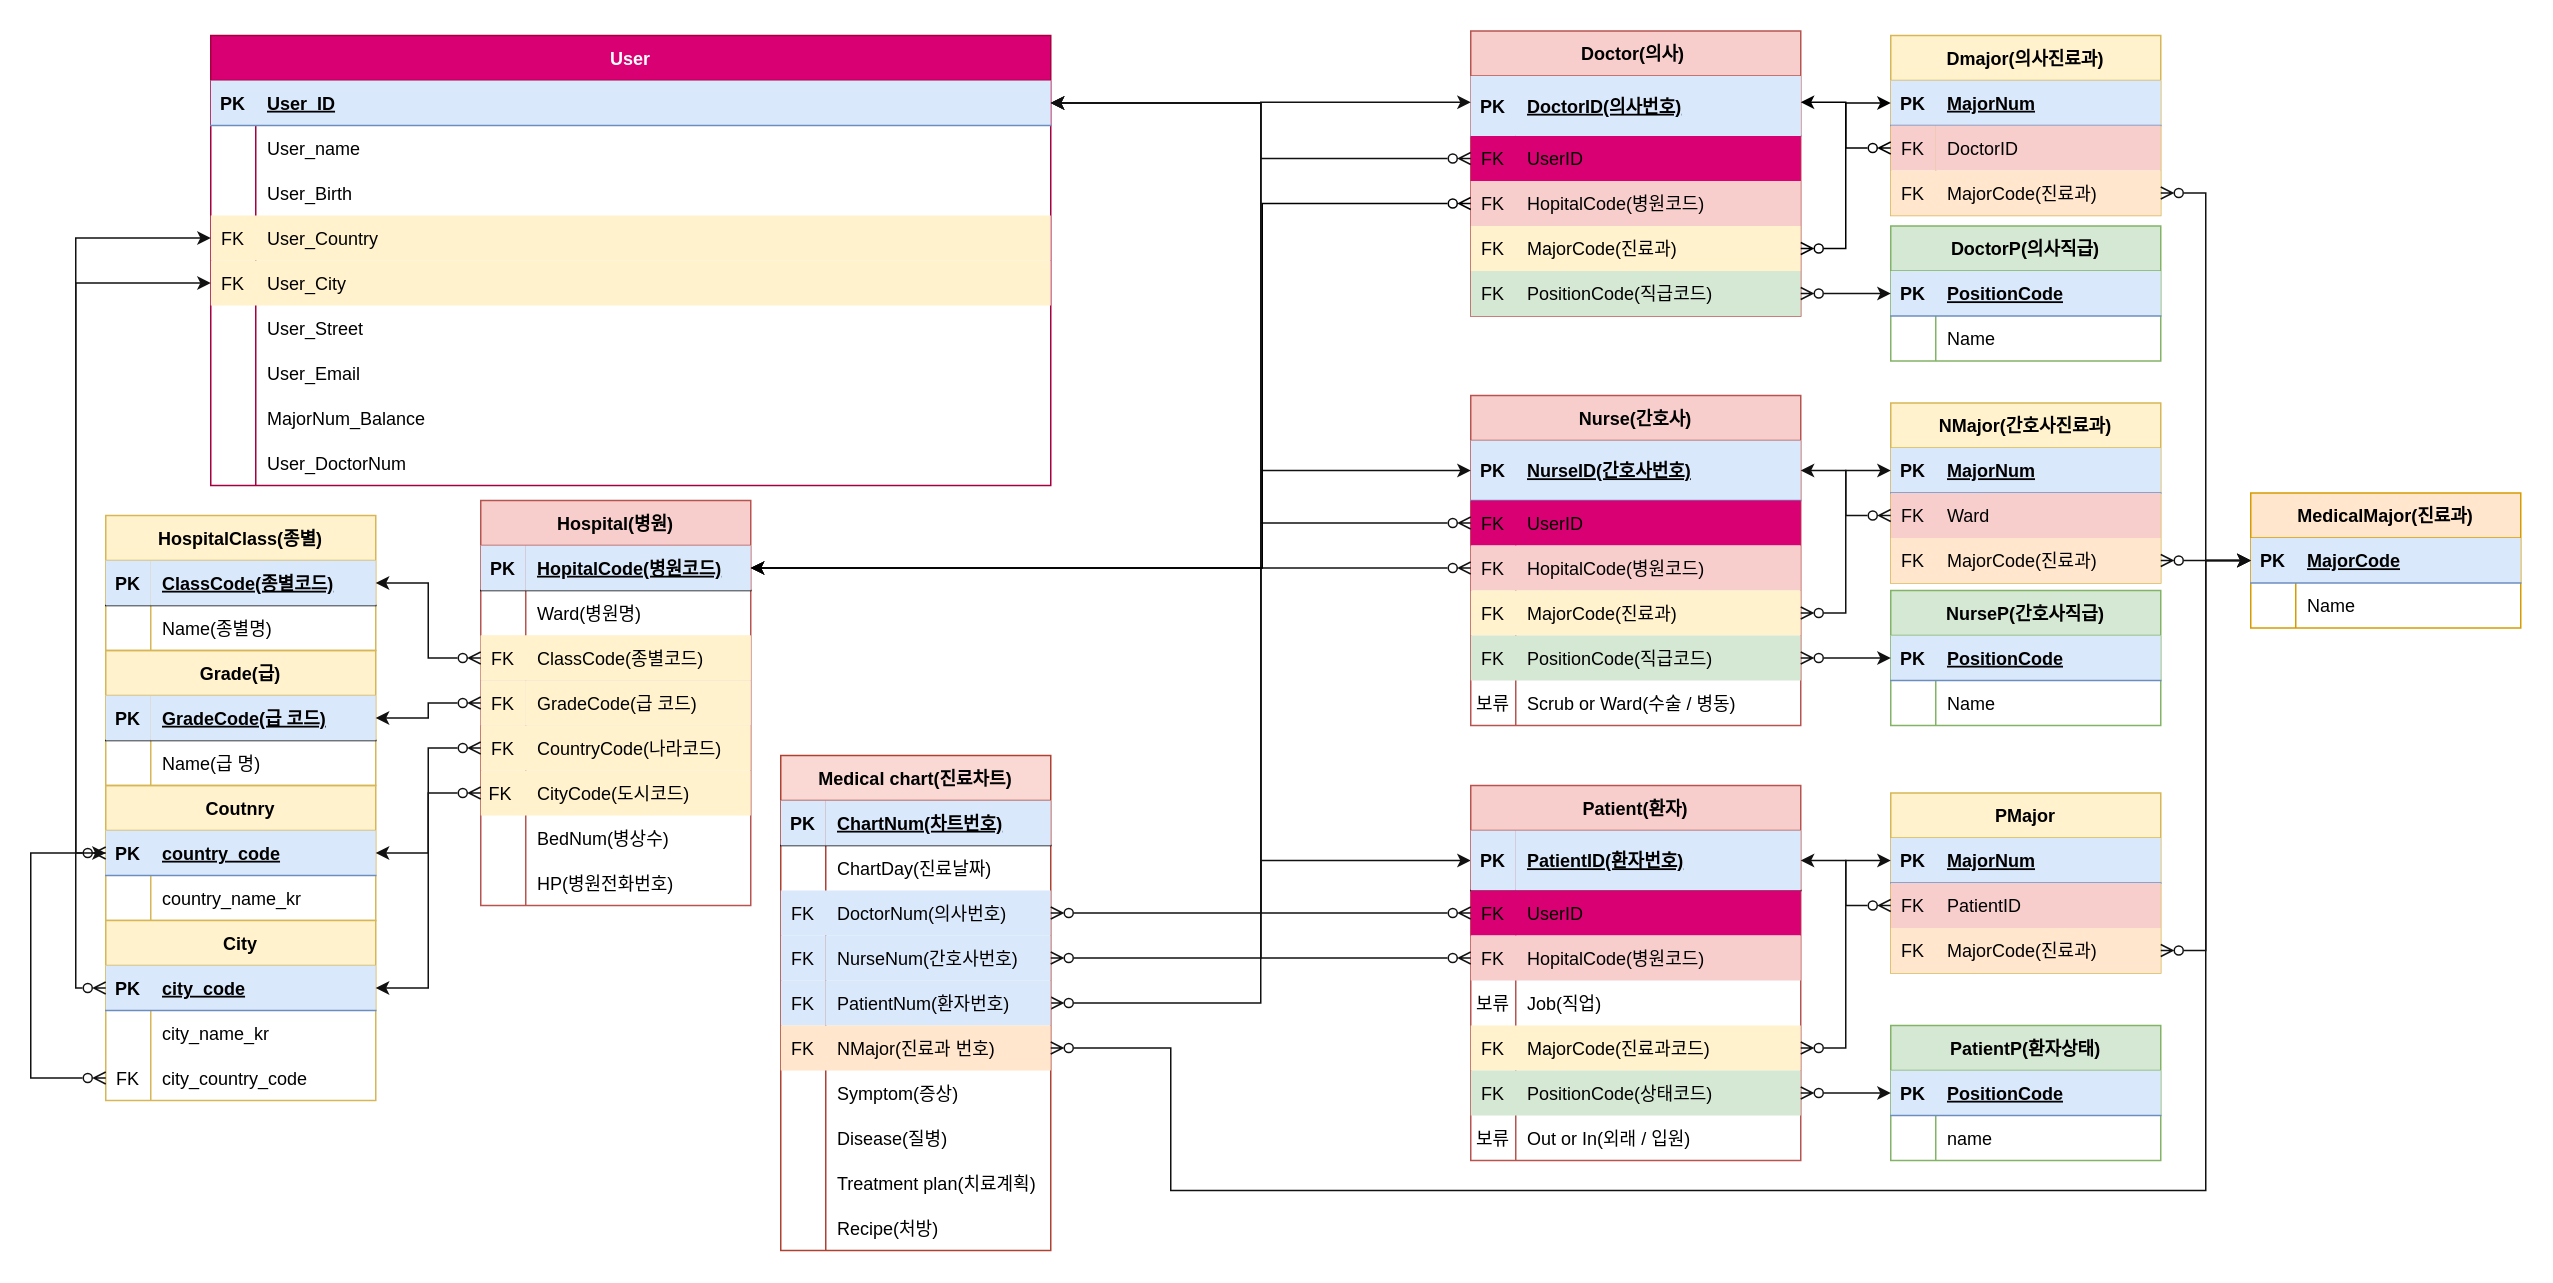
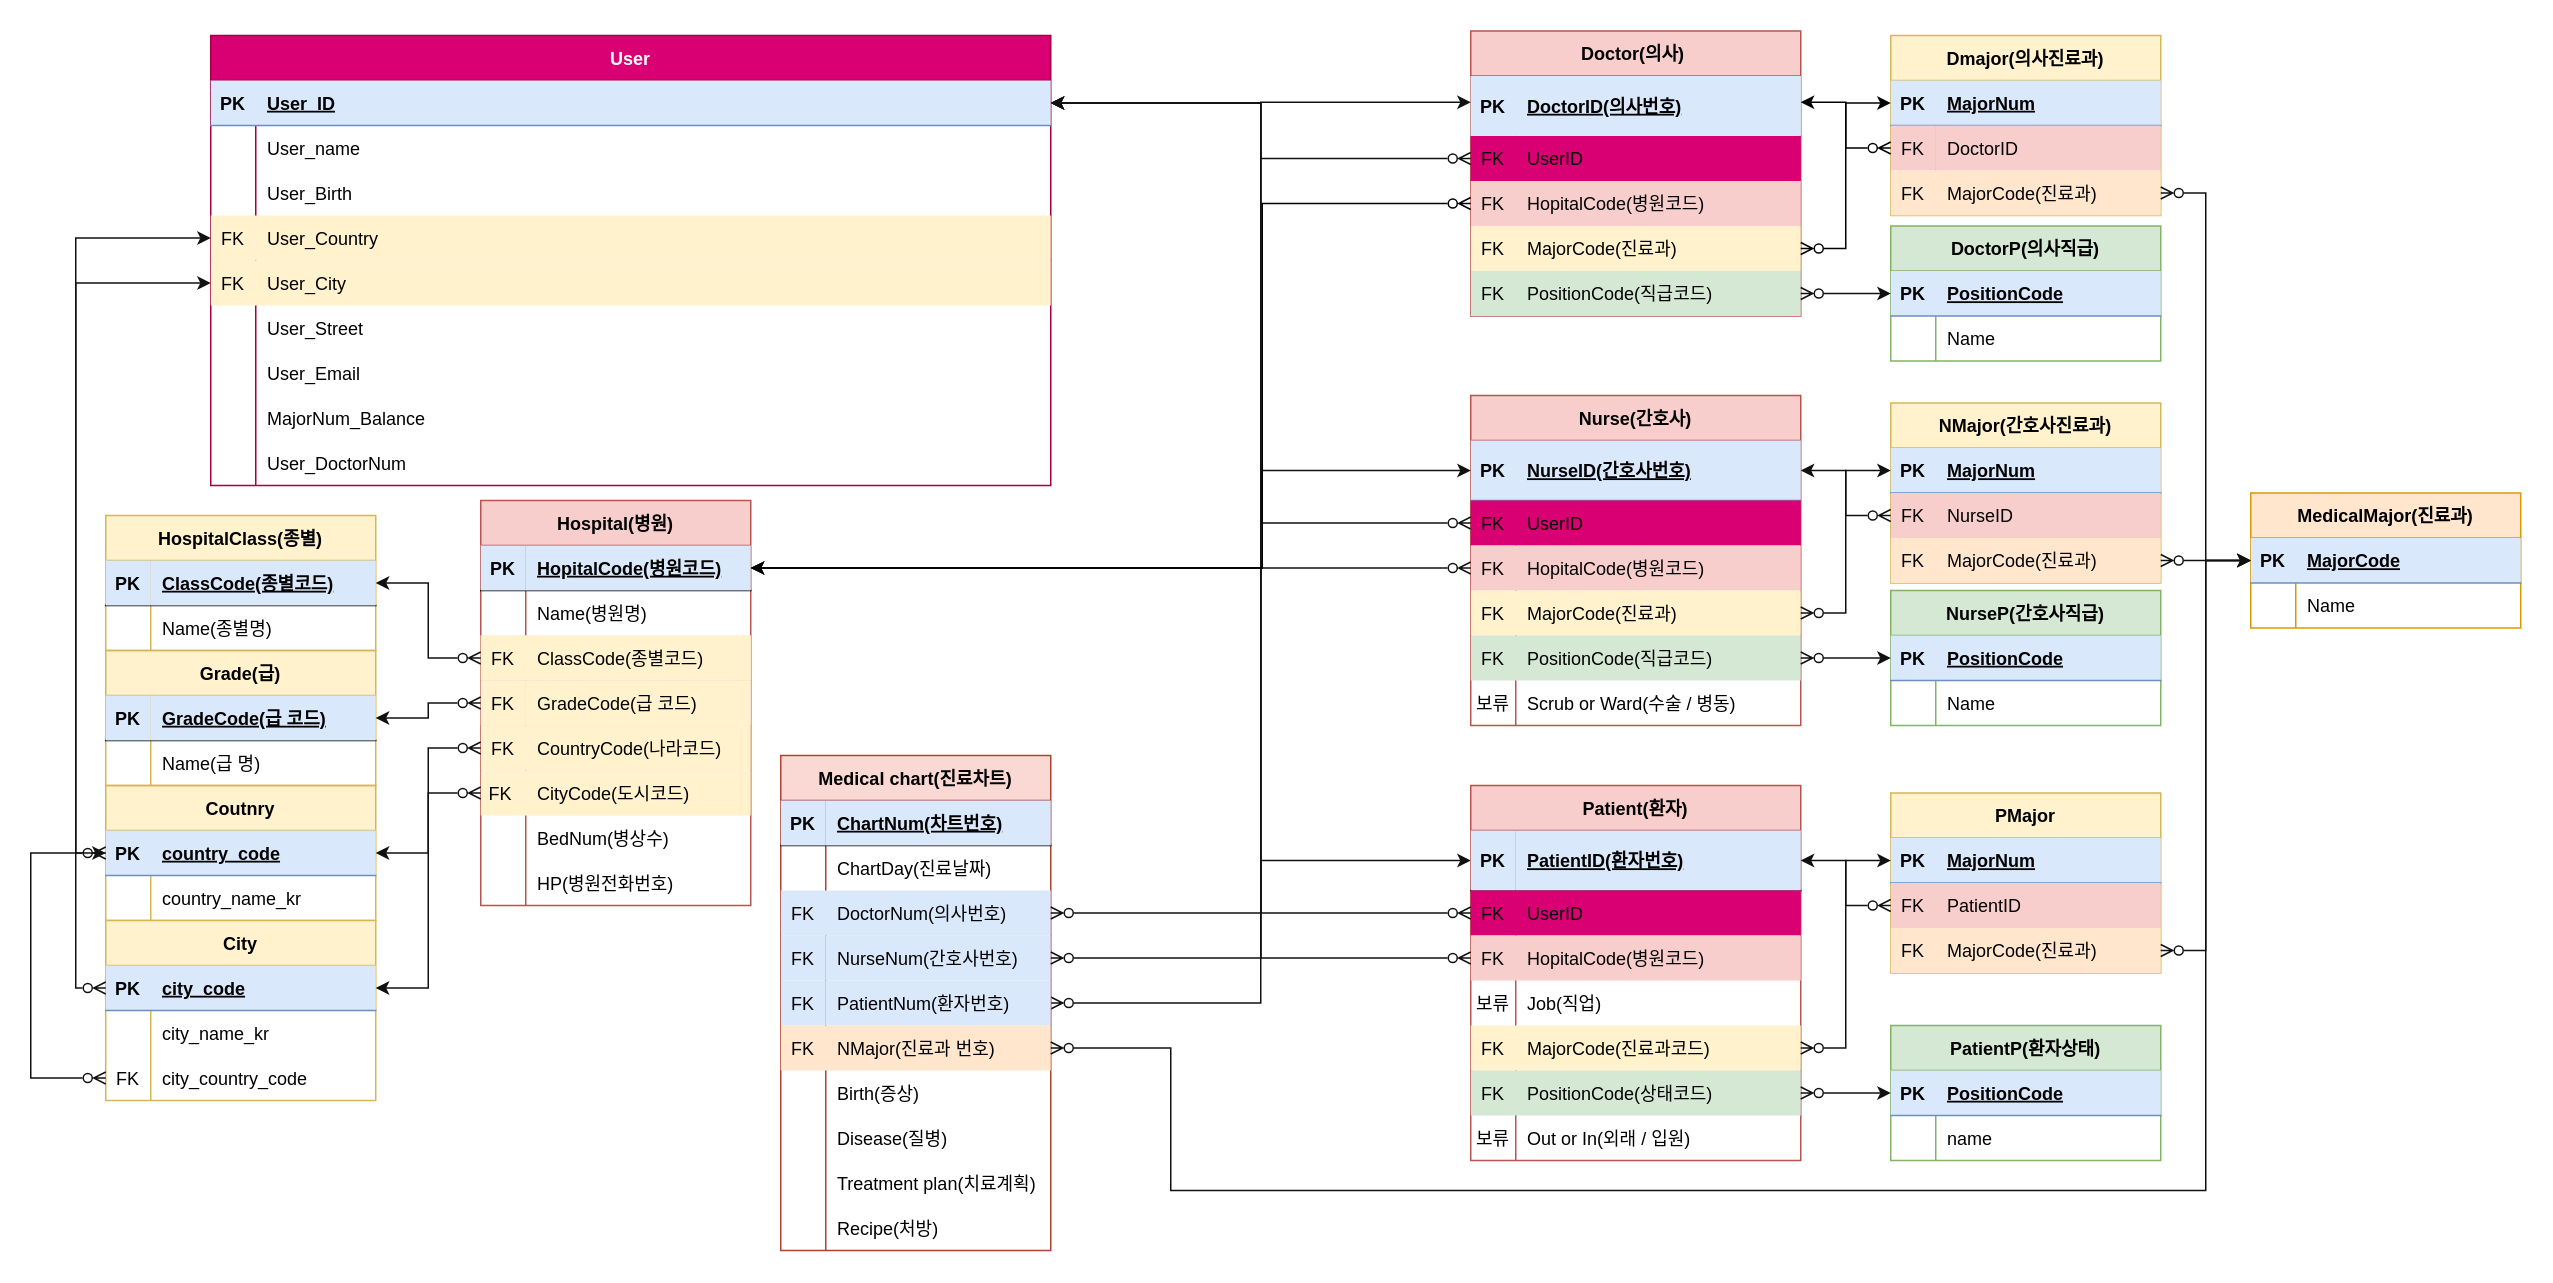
- <mxCell id="229" value="Ward" style="shape=partialRectangle;connectable=0;fillColor=none;top=0;left=0;bottom=0;right=0;align=left;spacingLeft=6;overflow=hidden;rounded=0;strokeColor=default;" parent="227" vertex="1"><mxGeometry x="30" width="150" height="30" as="geometry"><mxRectangle width="150" height="30" as="alternateBounds" /></mxGeometry></mxCell>
+ <mxCell id="229" value="NurseID" style="shape=partialRectangle;connectable=0;fillColor=none;top=0;left=0;bottom=0;right=0;align=left;spacingLeft=6;overflow=hidden;rounded=0;strokeColor=default;" parent="227" vertex="1"><mxGeometry x="30" width="150" height="30" as="geometry"><mxRectangle width="150" height="30" as="alternateBounds" /></mxGeometry></mxCell>
- <mxCell id="53" value="Ward(병원명)" style="shape=partialRectangle;connectable=0;fillColor=none;top=0;left=0;bottom=0;right=0;align=left;spacingLeft=6;overflow=hidden;" parent="51" vertex="1"><mxGeometry x="30" width="150" height="30" as="geometry"><mxRectangle width="150" height="30" as="alternateBounds" /></mxGeometry></mxCell>
+ <mxCell id="53" value="Name(병원명)" style="shape=partialRectangle;connectable=0;fillColor=none;top=0;left=0;bottom=0;right=0;align=left;spacingLeft=6;overflow=hidden;" parent="51" vertex="1"><mxGeometry x="30" width="150" height="30" as="geometry"><mxRectangle width="150" height="30" as="alternateBounds" /></mxGeometry></mxCell>
- <mxCell id="108" value="Symptom(증상)" style="shape=partialRectangle;connectable=0;fillColor=none;top=0;left=0;bottom=0;right=0;align=left;spacingLeft=6;overflow=hidden;fontSize=12;" parent="106" vertex="1"><mxGeometry x="30" width="150" height="30" as="geometry"><mxRectangle width="150" height="30" as="alternateBounds" /></mxGeometry></mxCell>
+ <mxCell id="108" value="Birth(증상)" style="shape=partialRectangle;connectable=0;fillColor=none;top=0;left=0;bottom=0;right=0;align=left;spacingLeft=6;overflow=hidden;fontSize=12;" parent="106" vertex="1"><mxGeometry x="30" width="150" height="30" as="geometry"><mxRectangle width="150" height="30" as="alternateBounds" /></mxGeometry></mxCell>
